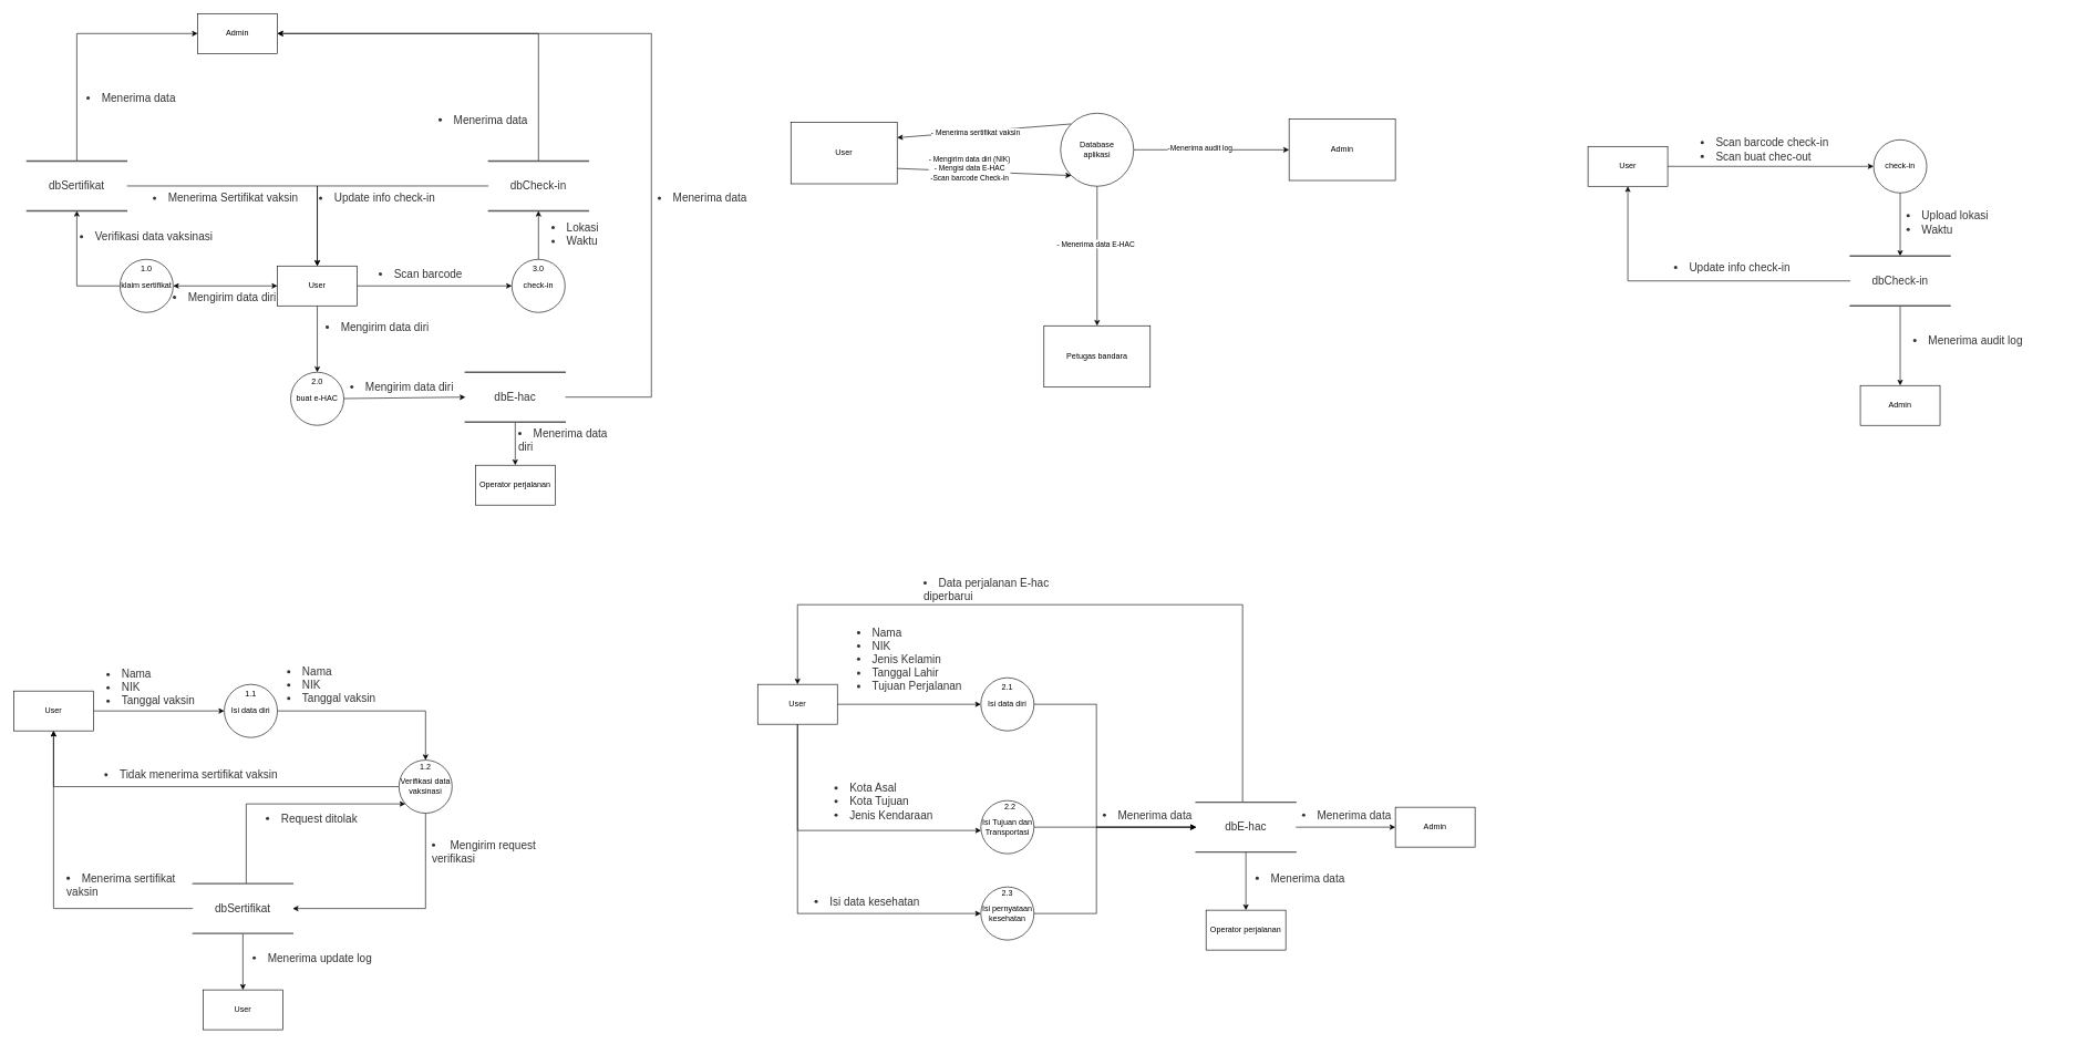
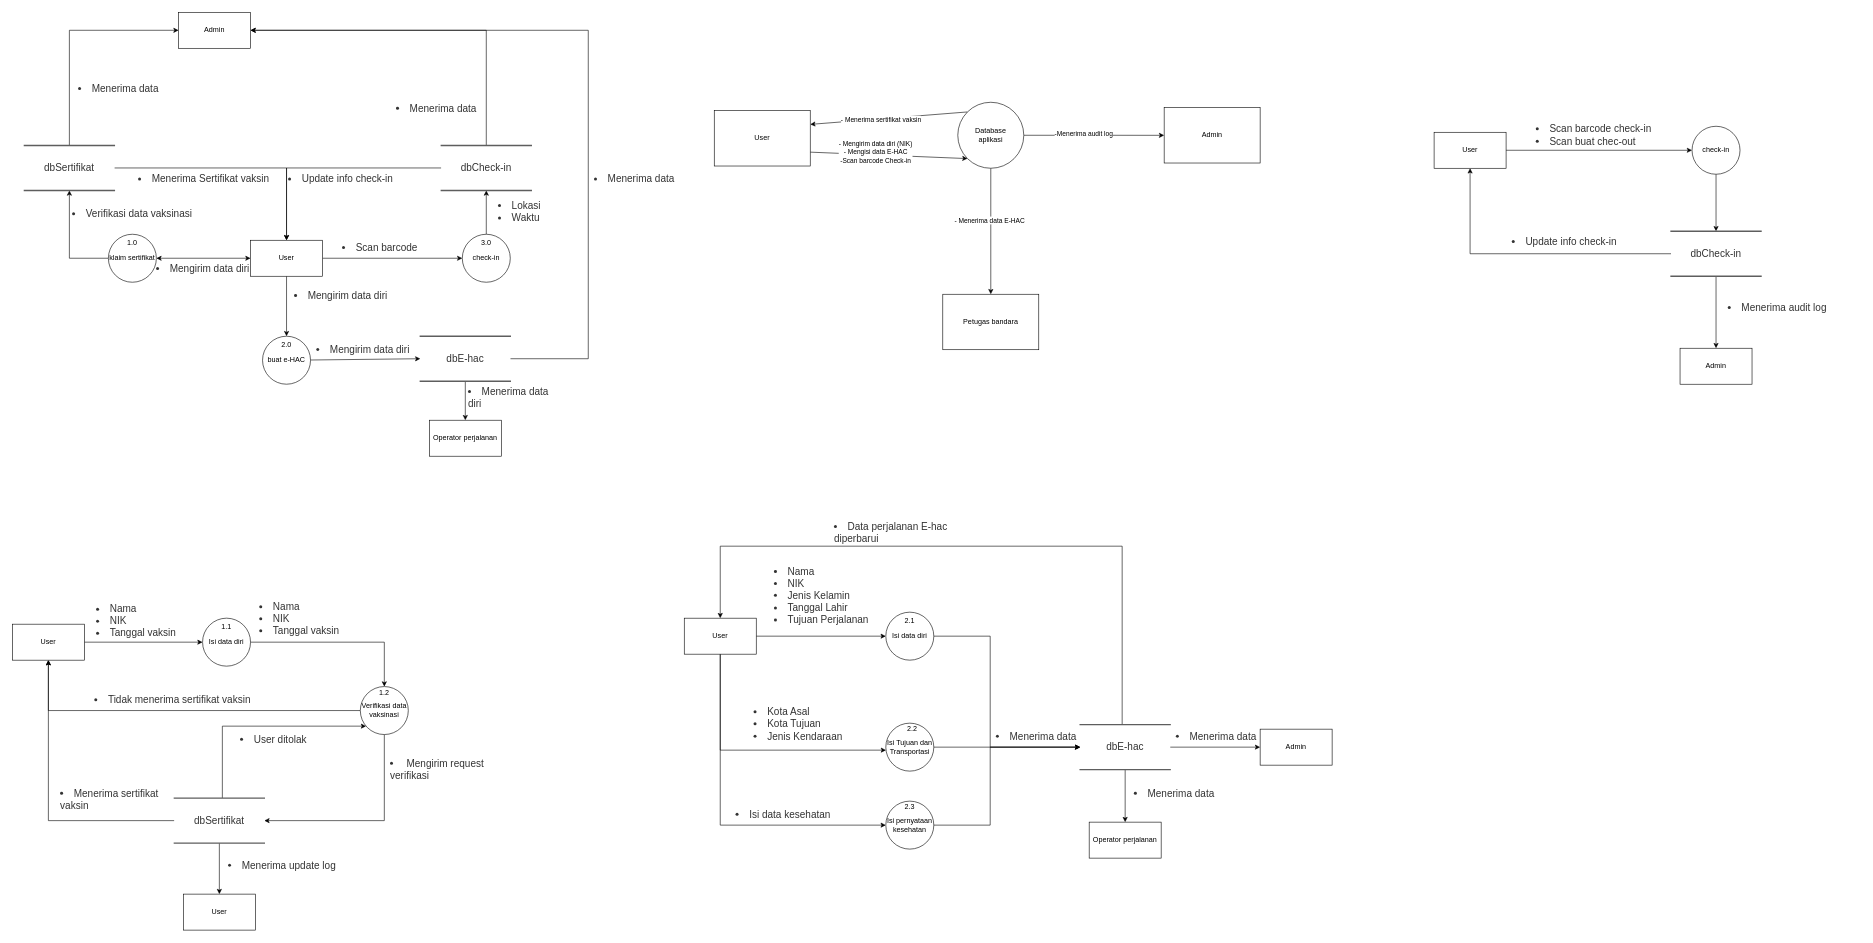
- <mxCell id="105" value="&lt;ul style=&quot;margin: 0px ; padding-left: 10px ; list-style-position: inside ; list-style-type: disc&quot;&gt;&lt;li style=&quot;text-align: left ; color: #333333 ; font-size: 16.7px&quot;&gt;Upload lokasi&lt;/li&gt;&lt;li style=&quot;text-align: left ; color: #333333 ; font-size: 16.7px&quot;&gt;Waktu&lt;br&gt;&lt;/li&gt;&lt;/ul&gt;" style="html=1;overflow=block;blockSpacing=1;whiteSpace=wrap;strokeColor=none;fillColor=none;whiteSpace=wrap;fontSize=13;spacing=0;strokeWidth=1.5;" vertex="1" parent="1"><mxGeometry x="2860" y="312" width="230" height="45" as="geometry" /></mxCell>
- <mxCell id="62" value="&lt;ul style=&quot;margin: 0px ; padding-left: 10px ; list-style-position: inside ; list-style-type: disc&quot;&gt;&lt;li style=&quot;text-align: left ; color: #333333 ; font-size: 16.7px&quot;&gt;Request ditolak&lt;br&gt;&lt;/li&gt;&lt;/ul&gt;" style="html=1;overflow=block;blockSpacing=1;whiteSpace=wrap;strokeColor=none;fillColor=none;whiteSpace=wrap;fontSize=13;spacing=0;strokeWidth=1.5;" vertex="1" parent="1"><mxGeometry x="390" y="1210" width="190" height="45" as="geometry" /></mxCell>
+ <mxCell id="62" value="&lt;ul style=&quot;margin: 0px ; padding-left: 10px ; list-style-position: inside ; list-style-type: disc&quot;&gt;&lt;li style=&quot;text-align: left ; color: #333333 ; font-size: 16.7px&quot;&gt;User ditolak&lt;br&gt;&lt;/li&gt;&lt;/ul&gt;" style="html=1;overflow=block;blockSpacing=1;whiteSpace=wrap;strokeColor=none;fillColor=none;whiteSpace=wrap;fontSize=13;spacing=0;strokeWidth=1.5;" vertex="1" parent="1"><mxGeometry x="390" y="1210" width="190" height="45" as="geometry" /></mxCell>
